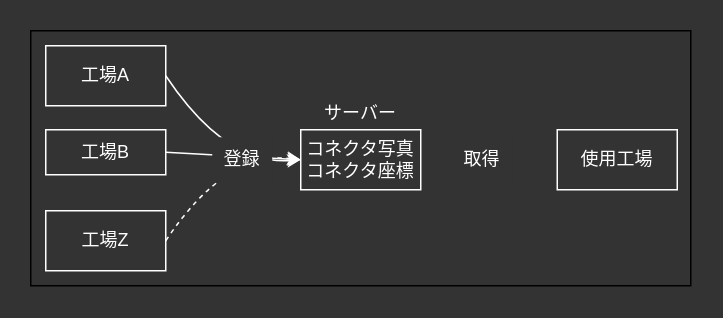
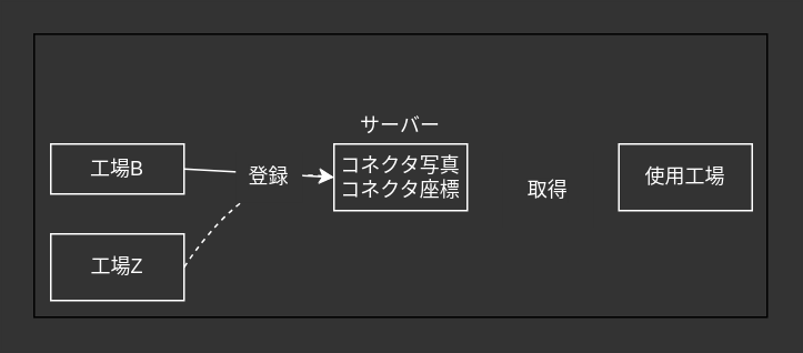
- <mxCell id="10" value="工場A" style="rounded=0;labelBackgroundColor=none;whiteSpace=wrap;fillStyle=solid;fillColor=#333333;fontColor=#FFFFFF;strokeColor=#FFFFFF;" vertex="1" parent="1"><mxGeometry x="30" y="30" width="80" height="40" as="geometry" /></mxCell>
- <mxCell id="9" value="" style="edgeStyle=none;html=1;entryX=0;entryY=0.5;entryDx=0;entryDy=0;exitX=1;exitY=0.5;exitDx=0;exitDy=0;curved=1;strokeColor=#FFFFFF;" edge="1" parent="1" source="10" target="5"><mxGeometry relative="1" as="geometry"><Array as="points"><mxPoint x="150" y="110" /></Array></mxGeometry></mxCell>
- <mxCell id="8" value="取得" style="text;html=1;strokeColor=none;fillColor=#333333;align=center;verticalAlign=middle;whiteSpace=wrap;rounded=0;fontColor=#FFFFFF;labelBackgroundColor=#333333;" parent="1" vertex="1"><mxGeometry x="301" y="91" width="40" height="30" as="geometry" /></mxCell>
+ <mxCell id="8" value="取得" style="text;html=1;strokeColor=none;fillColor=#333333;align=center;verticalAlign=middle;whiteSpace=wrap;rounded=0;fontColor=#FFFFFF;labelBackgroundColor=#333333;" parent="1" vertex="1"><mxGeometry x="301" y="91" width="55" height="45" as="geometry" /></mxCell>
